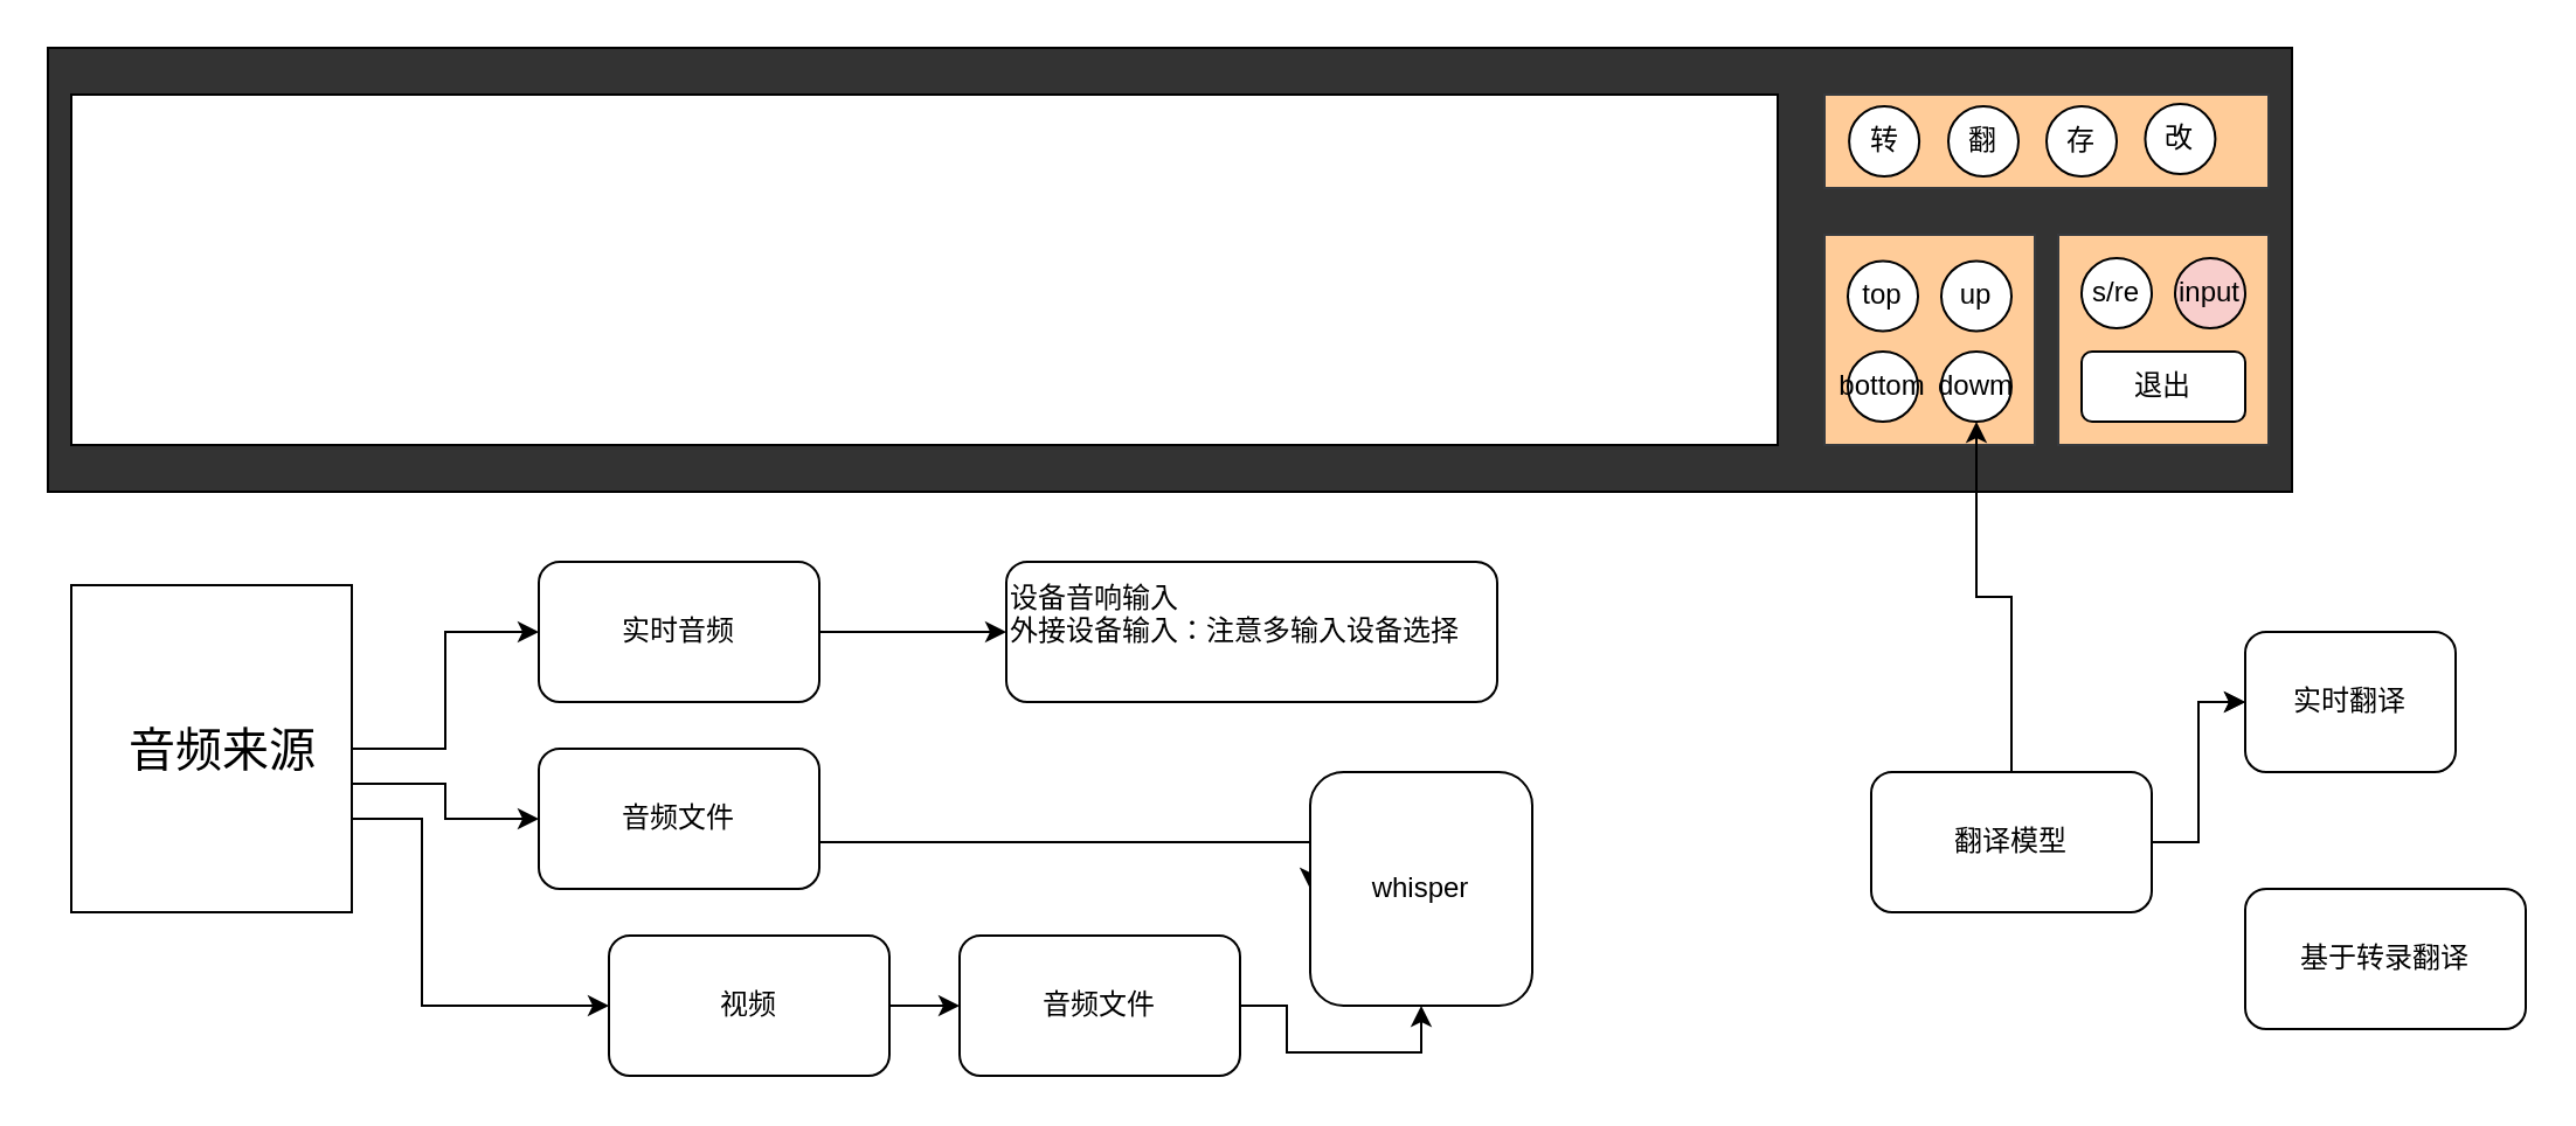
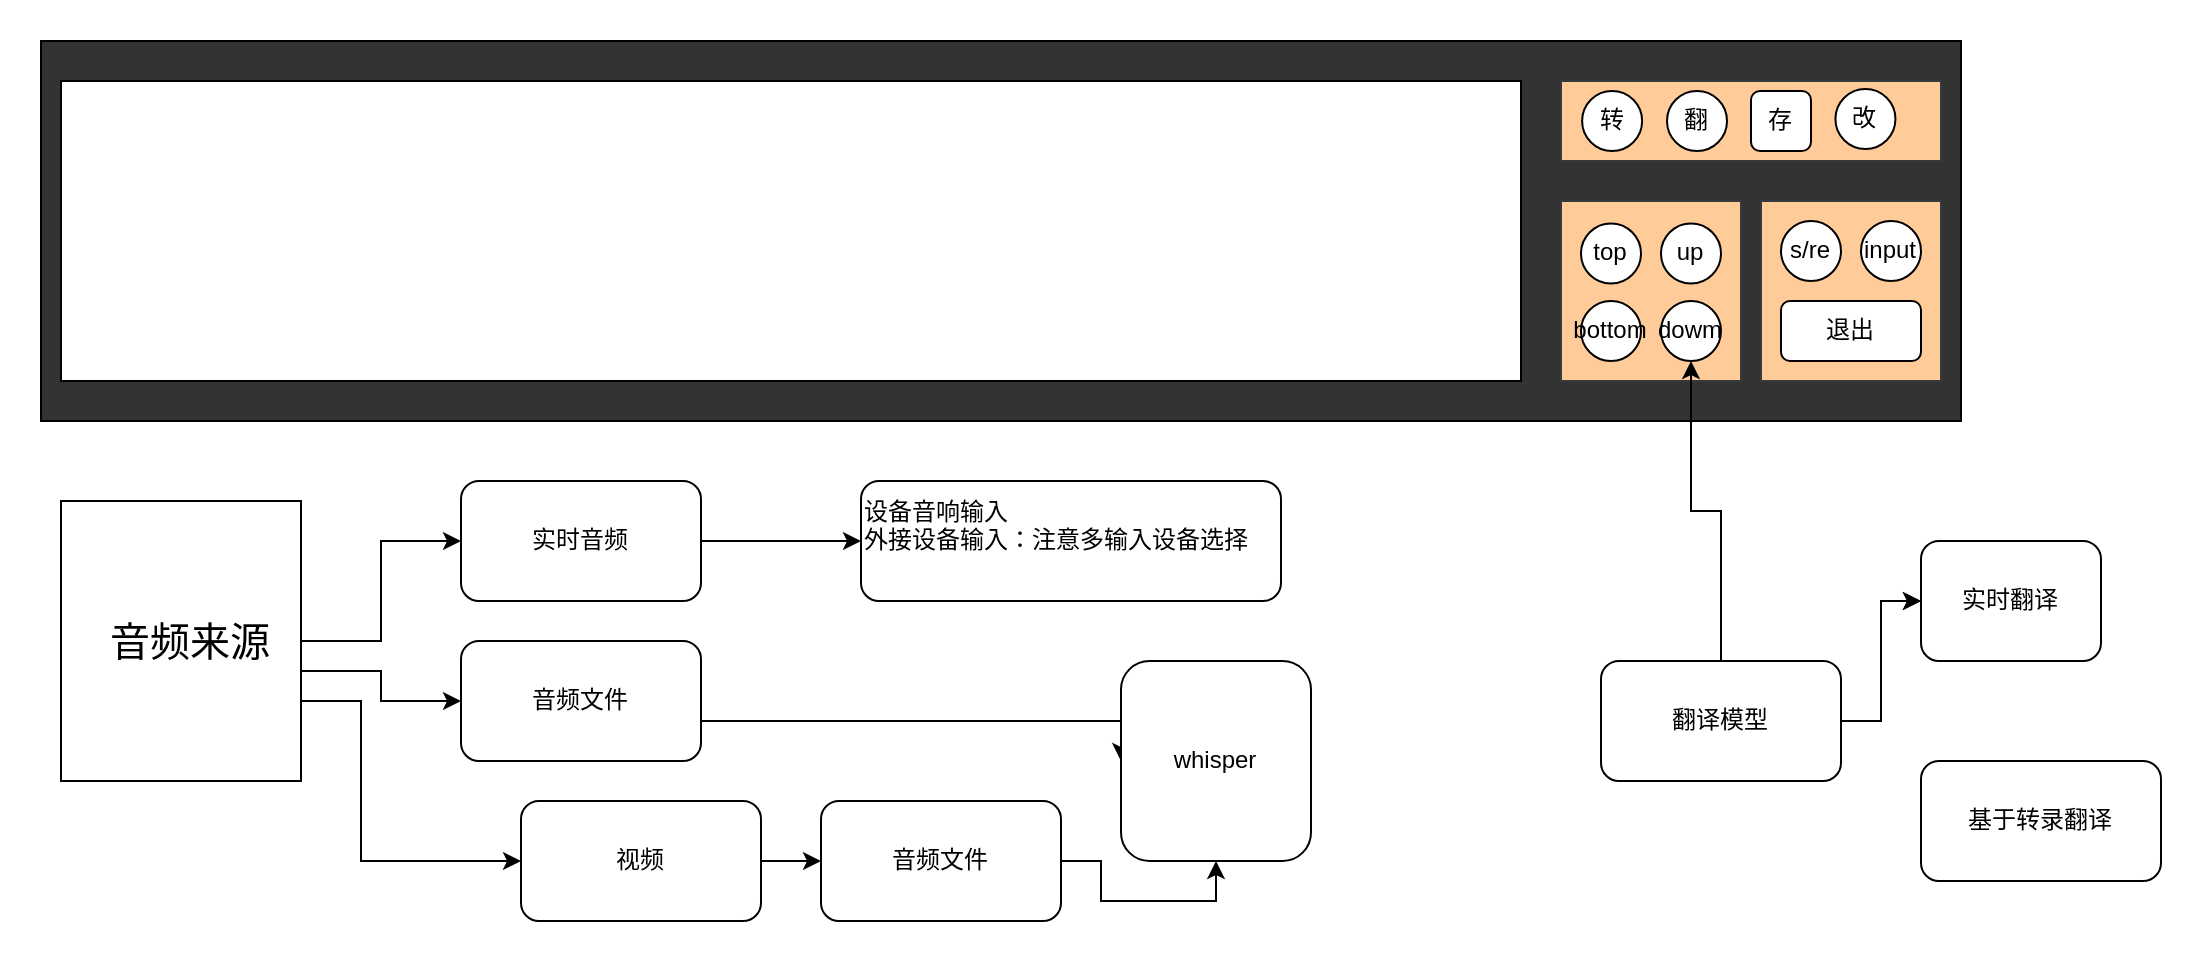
- <mxCell id="8" value="存" style="ellipse;whiteSpace=wrap;html=1;aspect=fixed;" parent="4" vertex="1"><mxGeometry x="95" y="5" width="30" height="30" as="geometry" /></mxCell>
+ <mxCell id="8" value="存" style="whiteSpace=wrap;html=1;aspect=fixed;rounded=1;" parent="4" vertex="1"><mxGeometry x="95" y="5" width="30" height="30" as="geometry" /></mxCell>
- <mxCell id="20" value="input" style="ellipse;whiteSpace=wrap;html=1;aspect=fixed;fillColor=#f8cecc;" parent="1" vertex="1"><mxGeometry x="930" y="110" width="30" height="30" as="geometry" /></mxCell>
+ <mxCell id="20" value="input" style="ellipse;whiteSpace=wrap;html=1;aspect=fixed;" parent="1" vertex="1"><mxGeometry x="930" y="110" width="30" height="30" as="geometry" /></mxCell>
